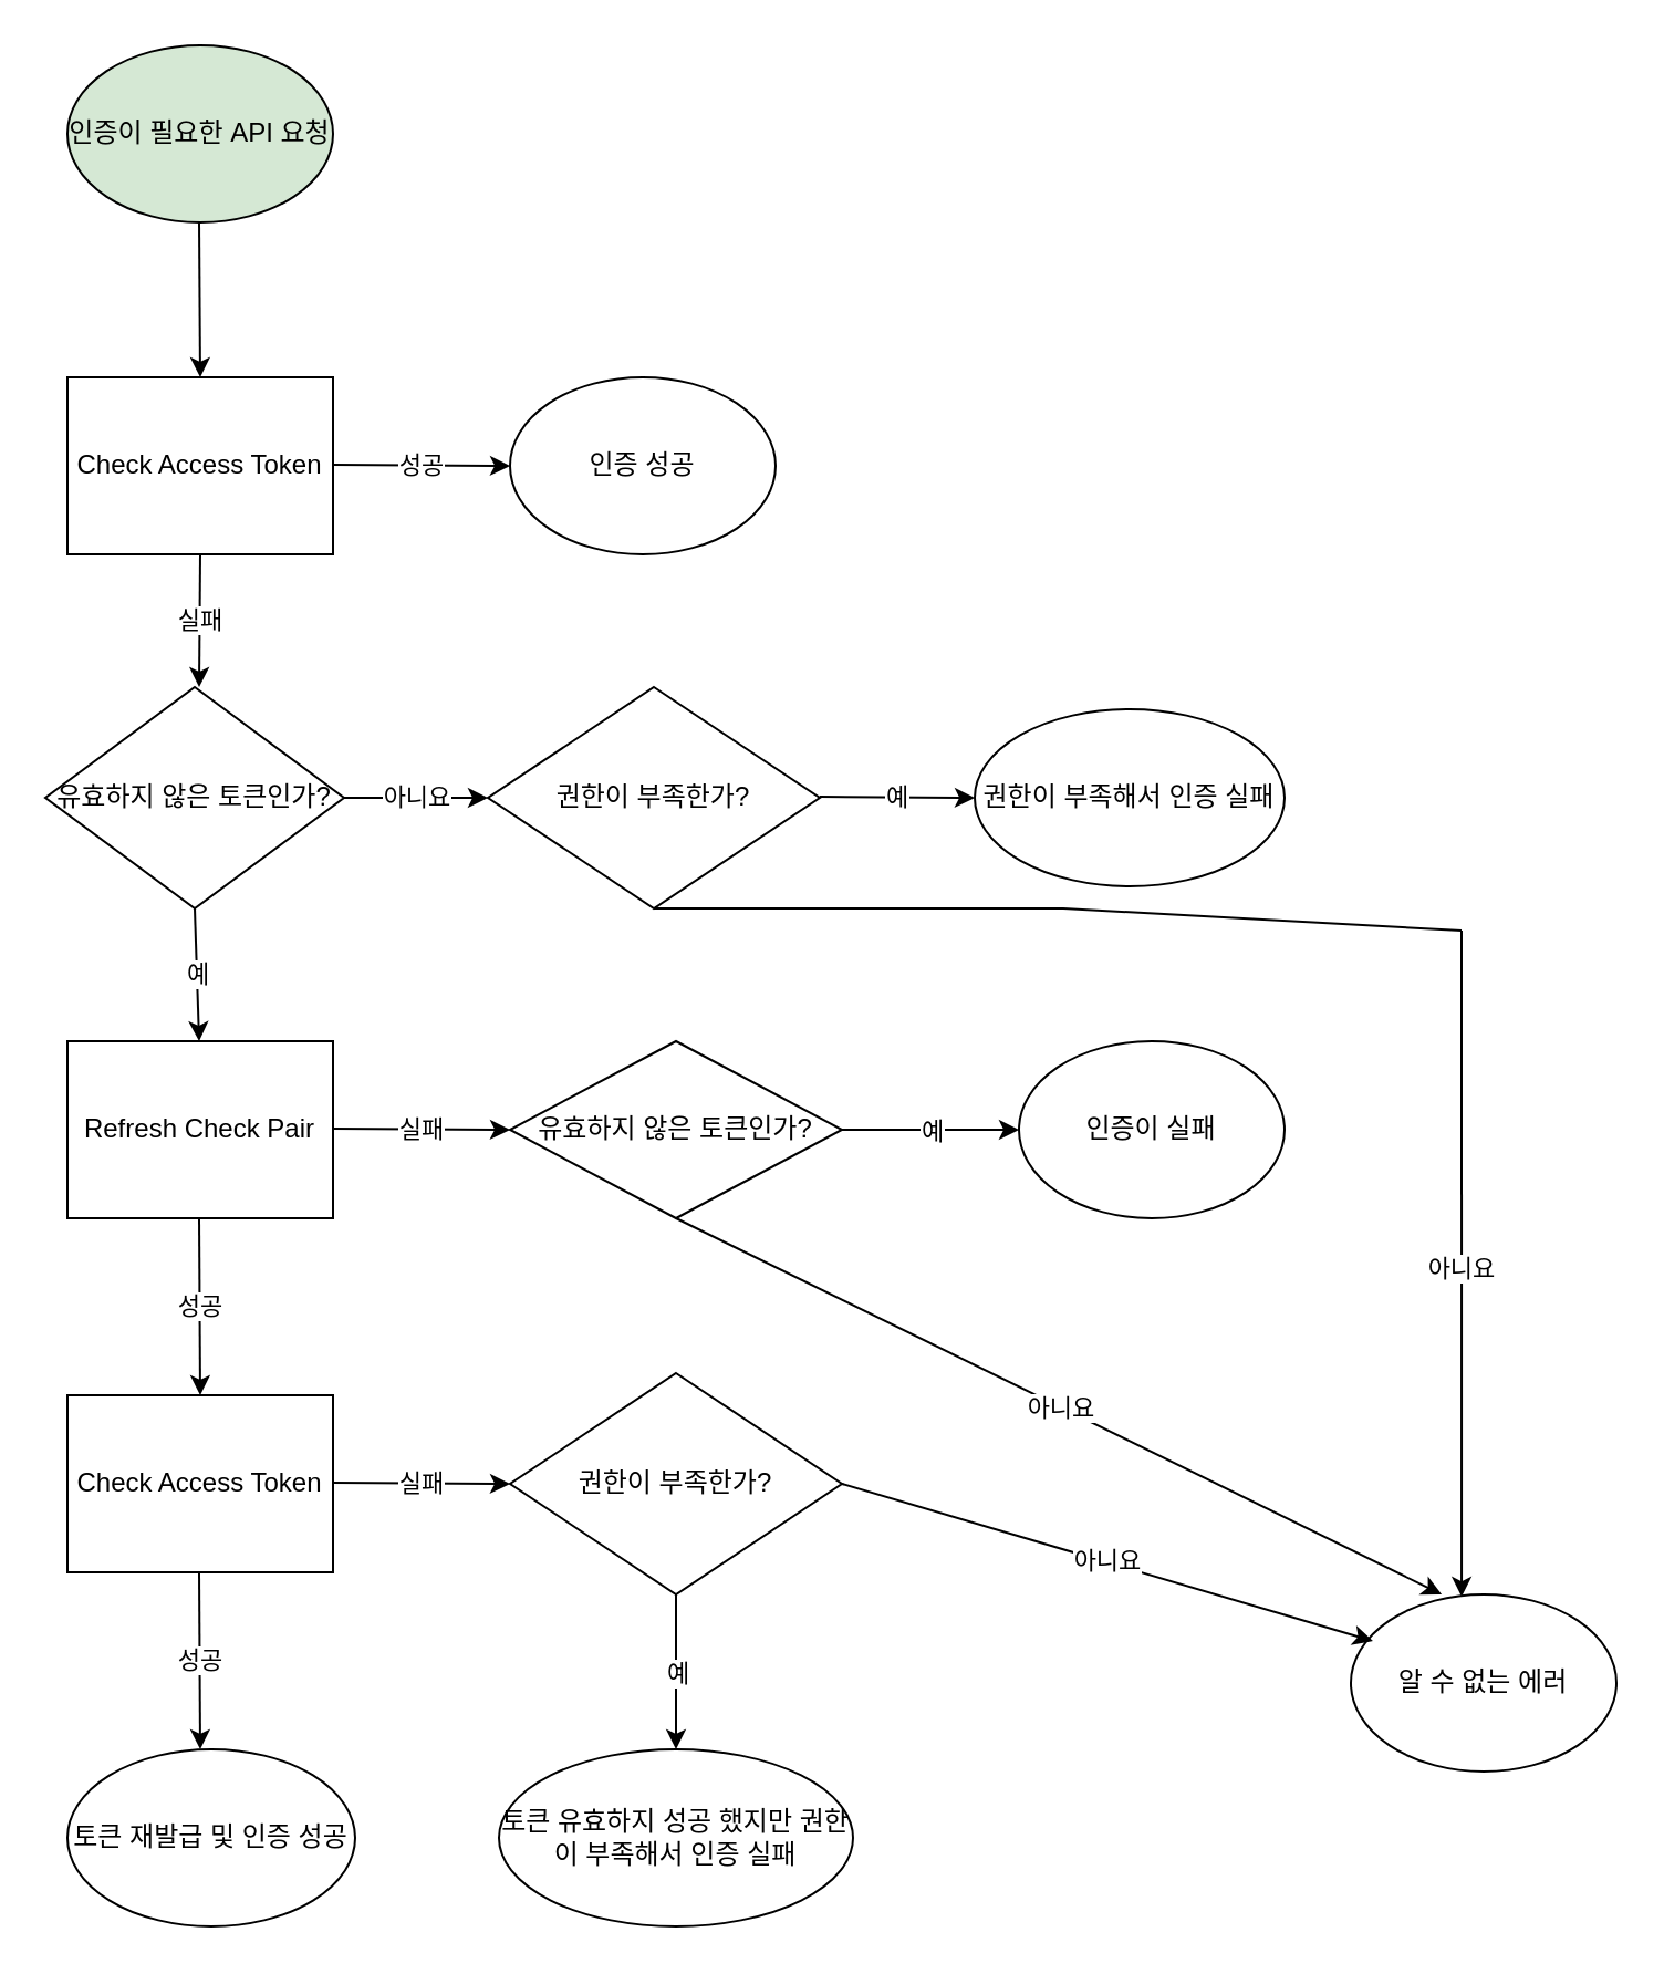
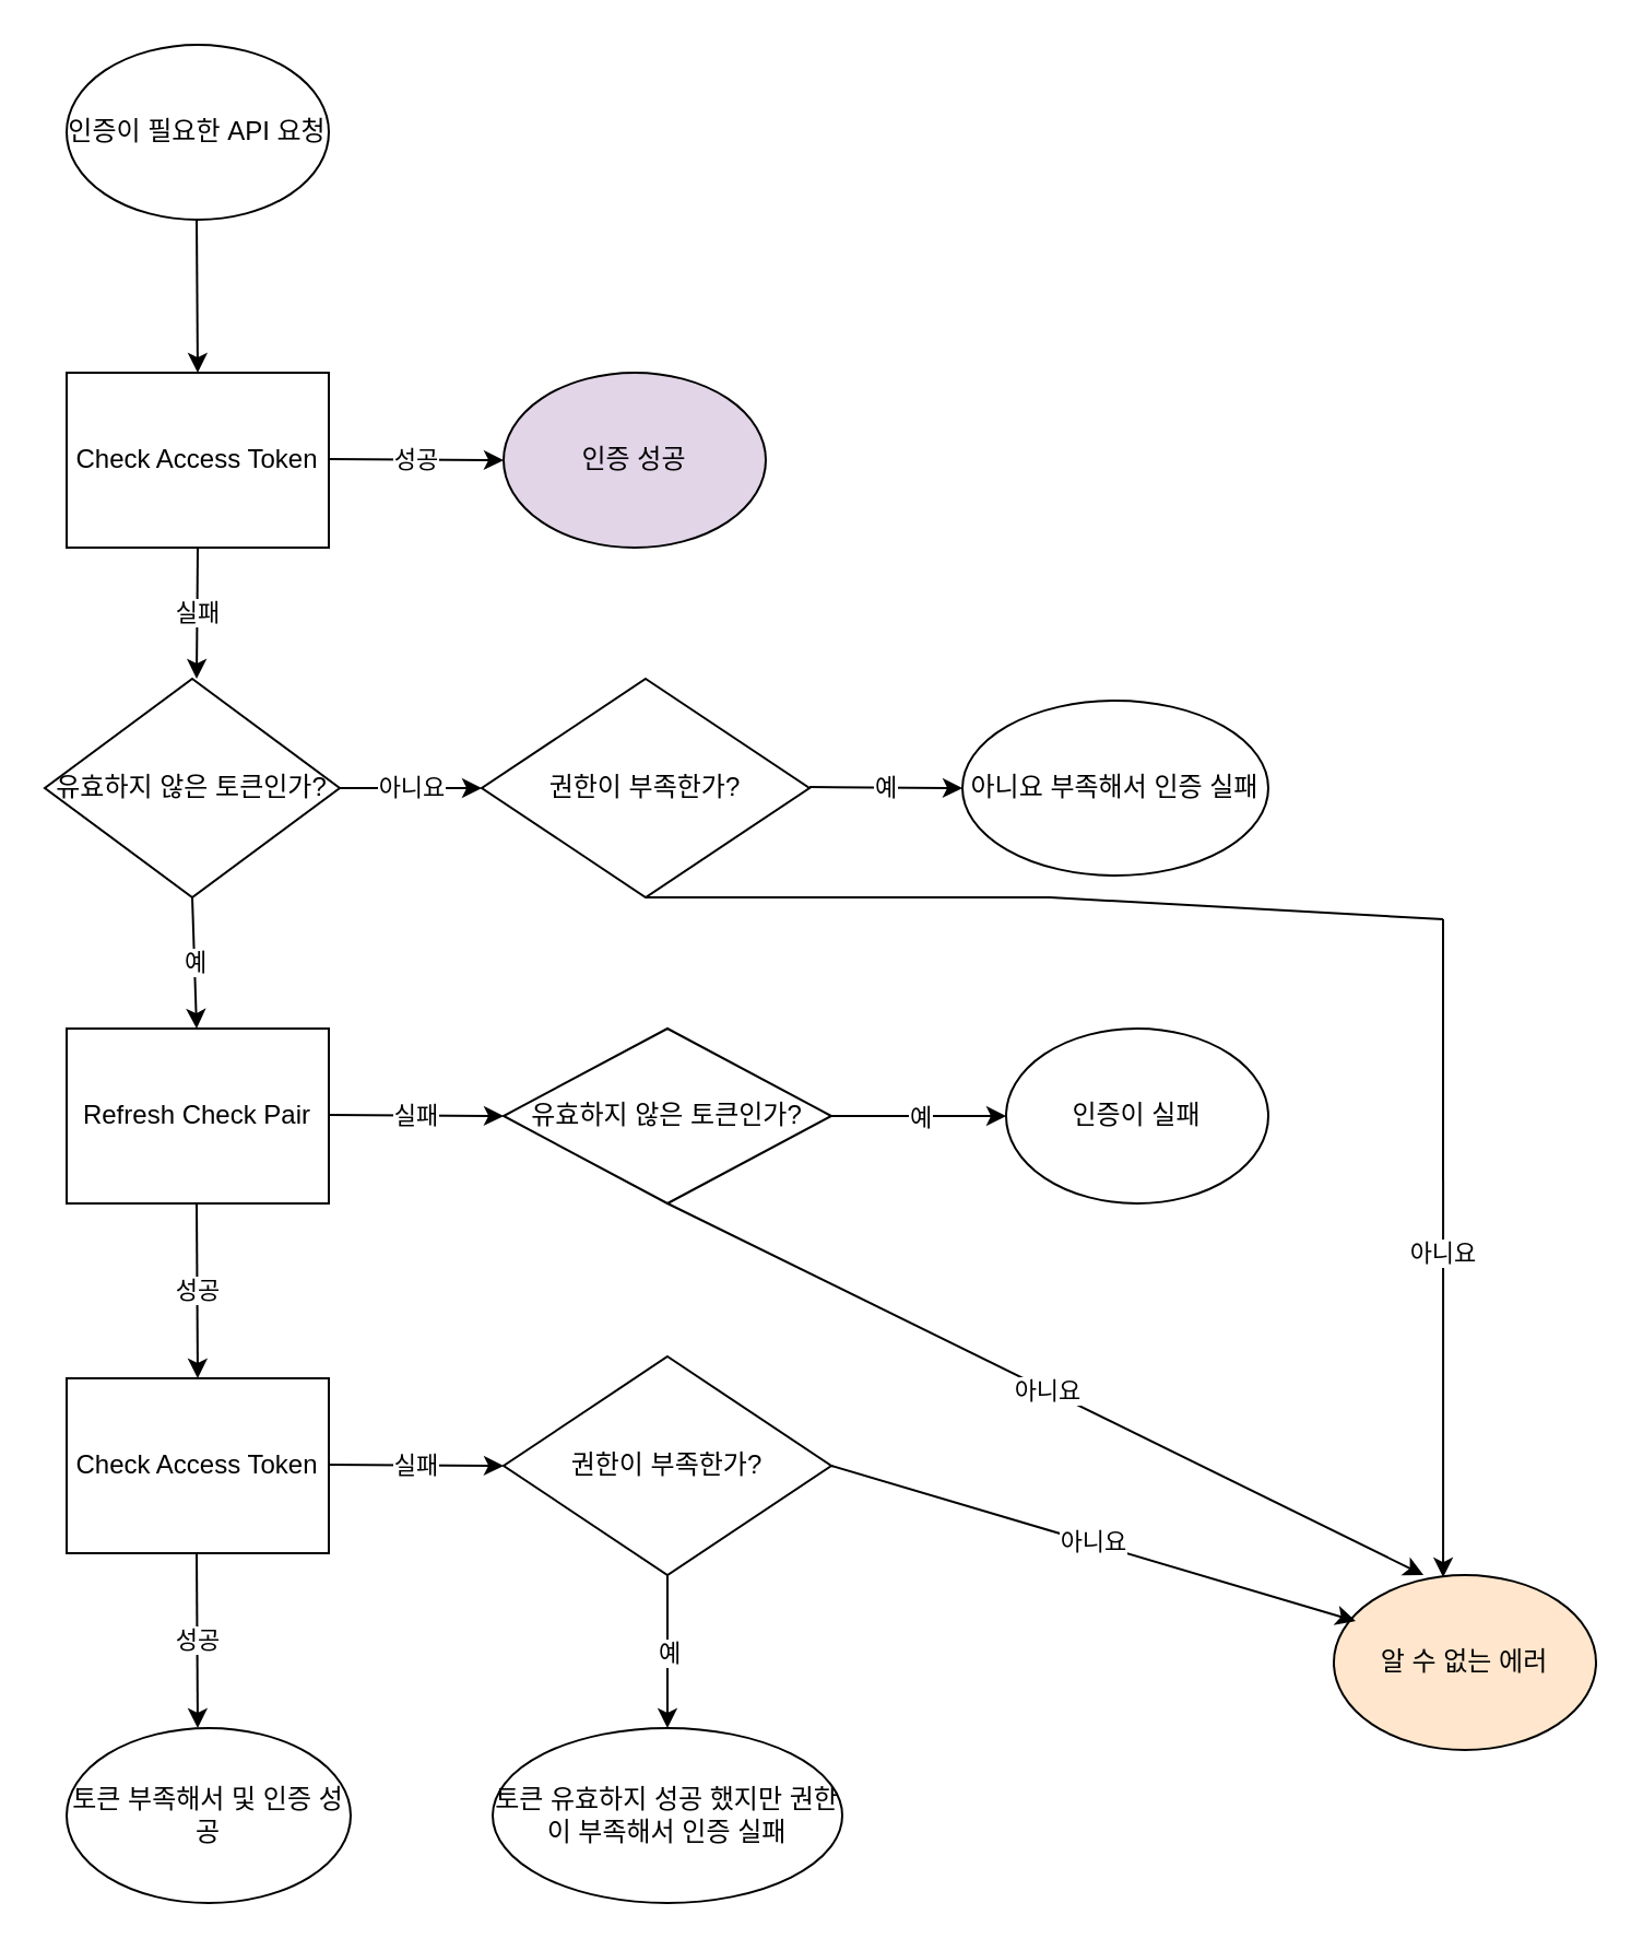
- <mxCell id="2" value="인증이 필요한 API 요청" style="ellipse;whiteSpace=wrap;html=1;fillColor=#d5e8d4;" vertex="1" parent="1"><mxGeometry x="30" y="20" width="120" height="80" as="geometry" /></mxCell>
+ <mxCell id="2" value="인증이 필요한 API 요청" style="ellipse;whiteSpace=wrap;html=1;" vertex="1" parent="1"><mxGeometry x="30" y="20" width="120" height="80" as="geometry" /></mxCell>
- <mxCell id="21" value="인증 성공" style="ellipse;whiteSpace=wrap;html=1;" vertex="1" parent="1"><mxGeometry x="230" y="170" width="120" height="80" as="geometry" /></mxCell>
+ <mxCell id="21" value="인증 성공" style="ellipse;whiteSpace=wrap;html=1;fillColor=#e1d5e7;" vertex="1" parent="1"><mxGeometry x="230" y="170" width="120" height="80" as="geometry" /></mxCell>
- <mxCell id="27" value="권한이 부족해서 인증 실패" style="ellipse;whiteSpace=wrap;html=1;" vertex="1" parent="1"><mxGeometry x="440" y="320" width="140" height="80" as="geometry" /></mxCell>
+ <mxCell id="27" value="아니요 부족해서 인증 실패" style="ellipse;whiteSpace=wrap;html=1;" vertex="1" parent="1"><mxGeometry x="440" y="320" width="140" height="80" as="geometry" /></mxCell>
- <mxCell id="16" value="알 수 없는 에러" style="ellipse;whiteSpace=wrap;html=1;" vertex="1" parent="1"><mxGeometry x="610" y="720" width="120" height="80" as="geometry" /></mxCell>
+ <mxCell id="16" value="알 수 없는 에러" style="ellipse;whiteSpace=wrap;html=1;fillColor=#ffe6cc;" vertex="1" parent="1"><mxGeometry x="610" y="720" width="120" height="80" as="geometry" /></mxCell>
- <mxCell id="40" value="토큰 재발급 및 인증 성공" style="ellipse;whiteSpace=wrap;html=1;" vertex="1" parent="1"><mxGeometry x="30" y="790" width="130" height="80" as="geometry" /></mxCell>
+ <mxCell id="40" value="토큰 부족해서 및 인증 성공" style="ellipse;whiteSpace=wrap;html=1;" vertex="1" parent="1"><mxGeometry x="30" y="790" width="130" height="80" as="geometry" /></mxCell>
